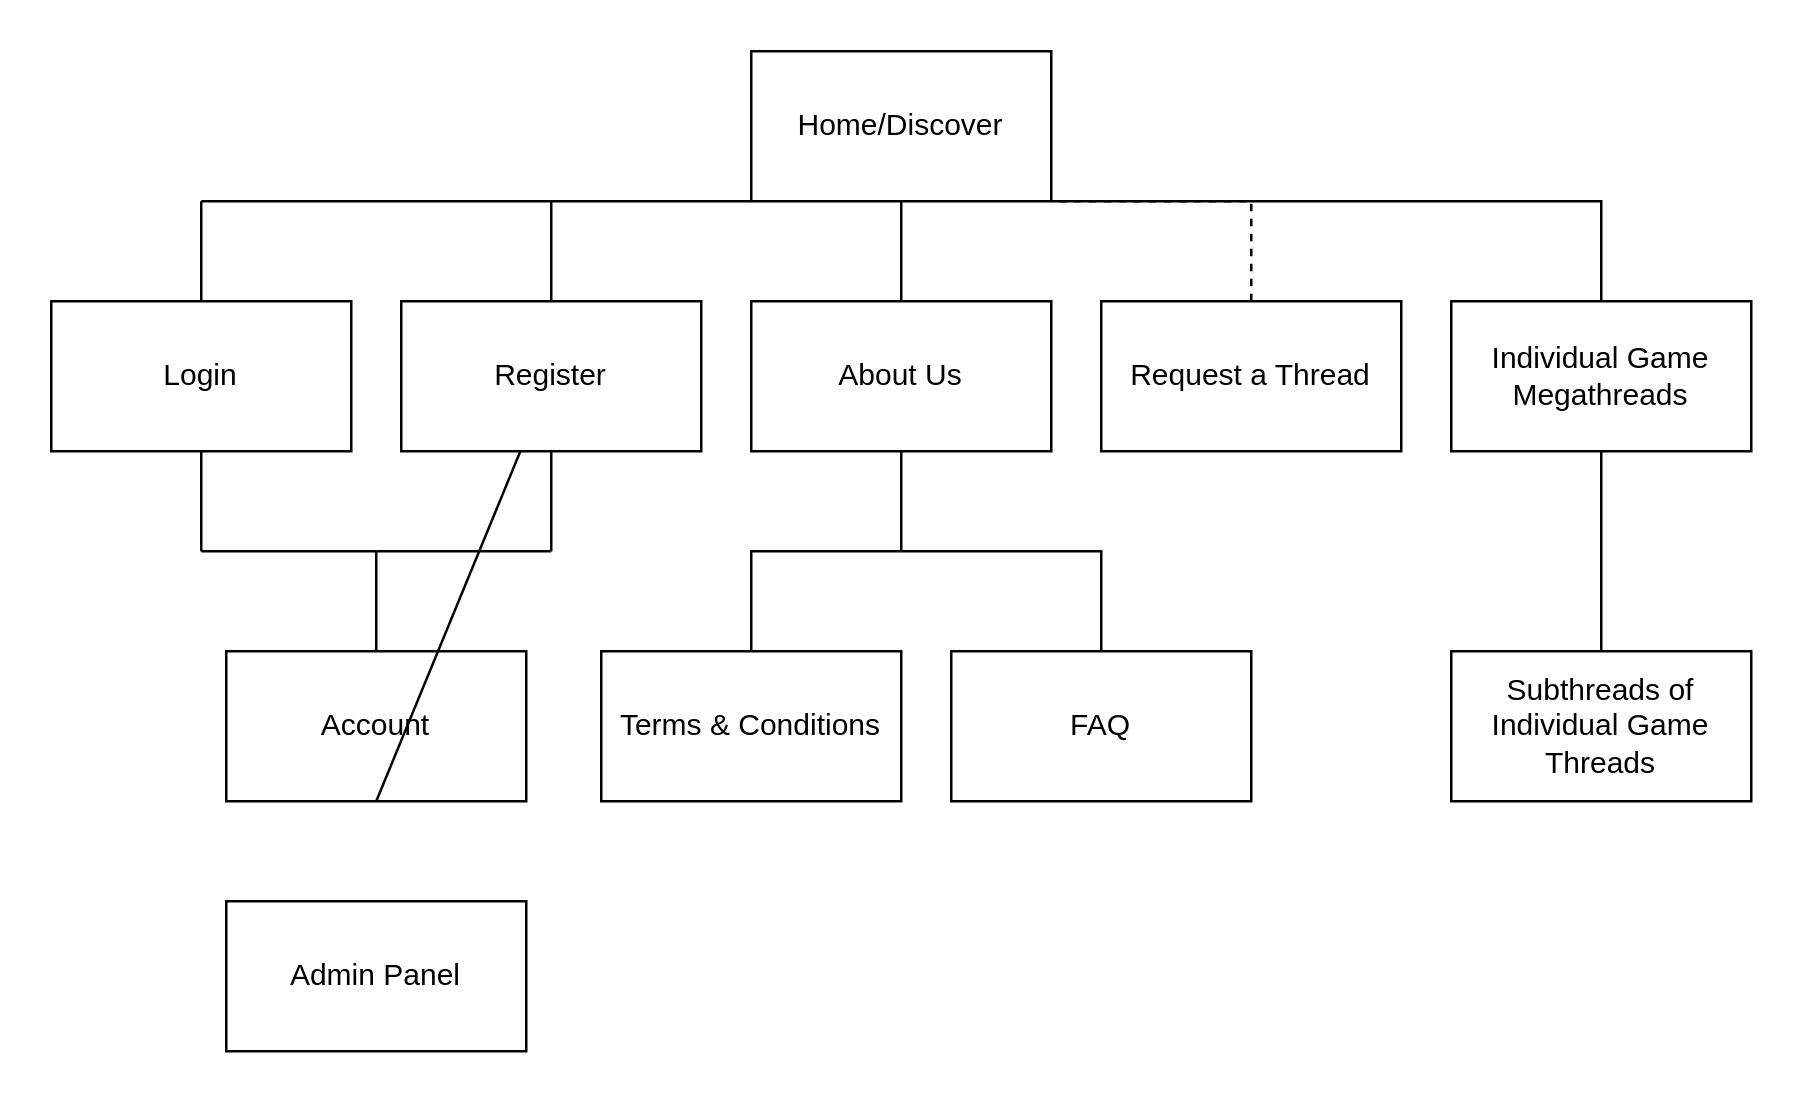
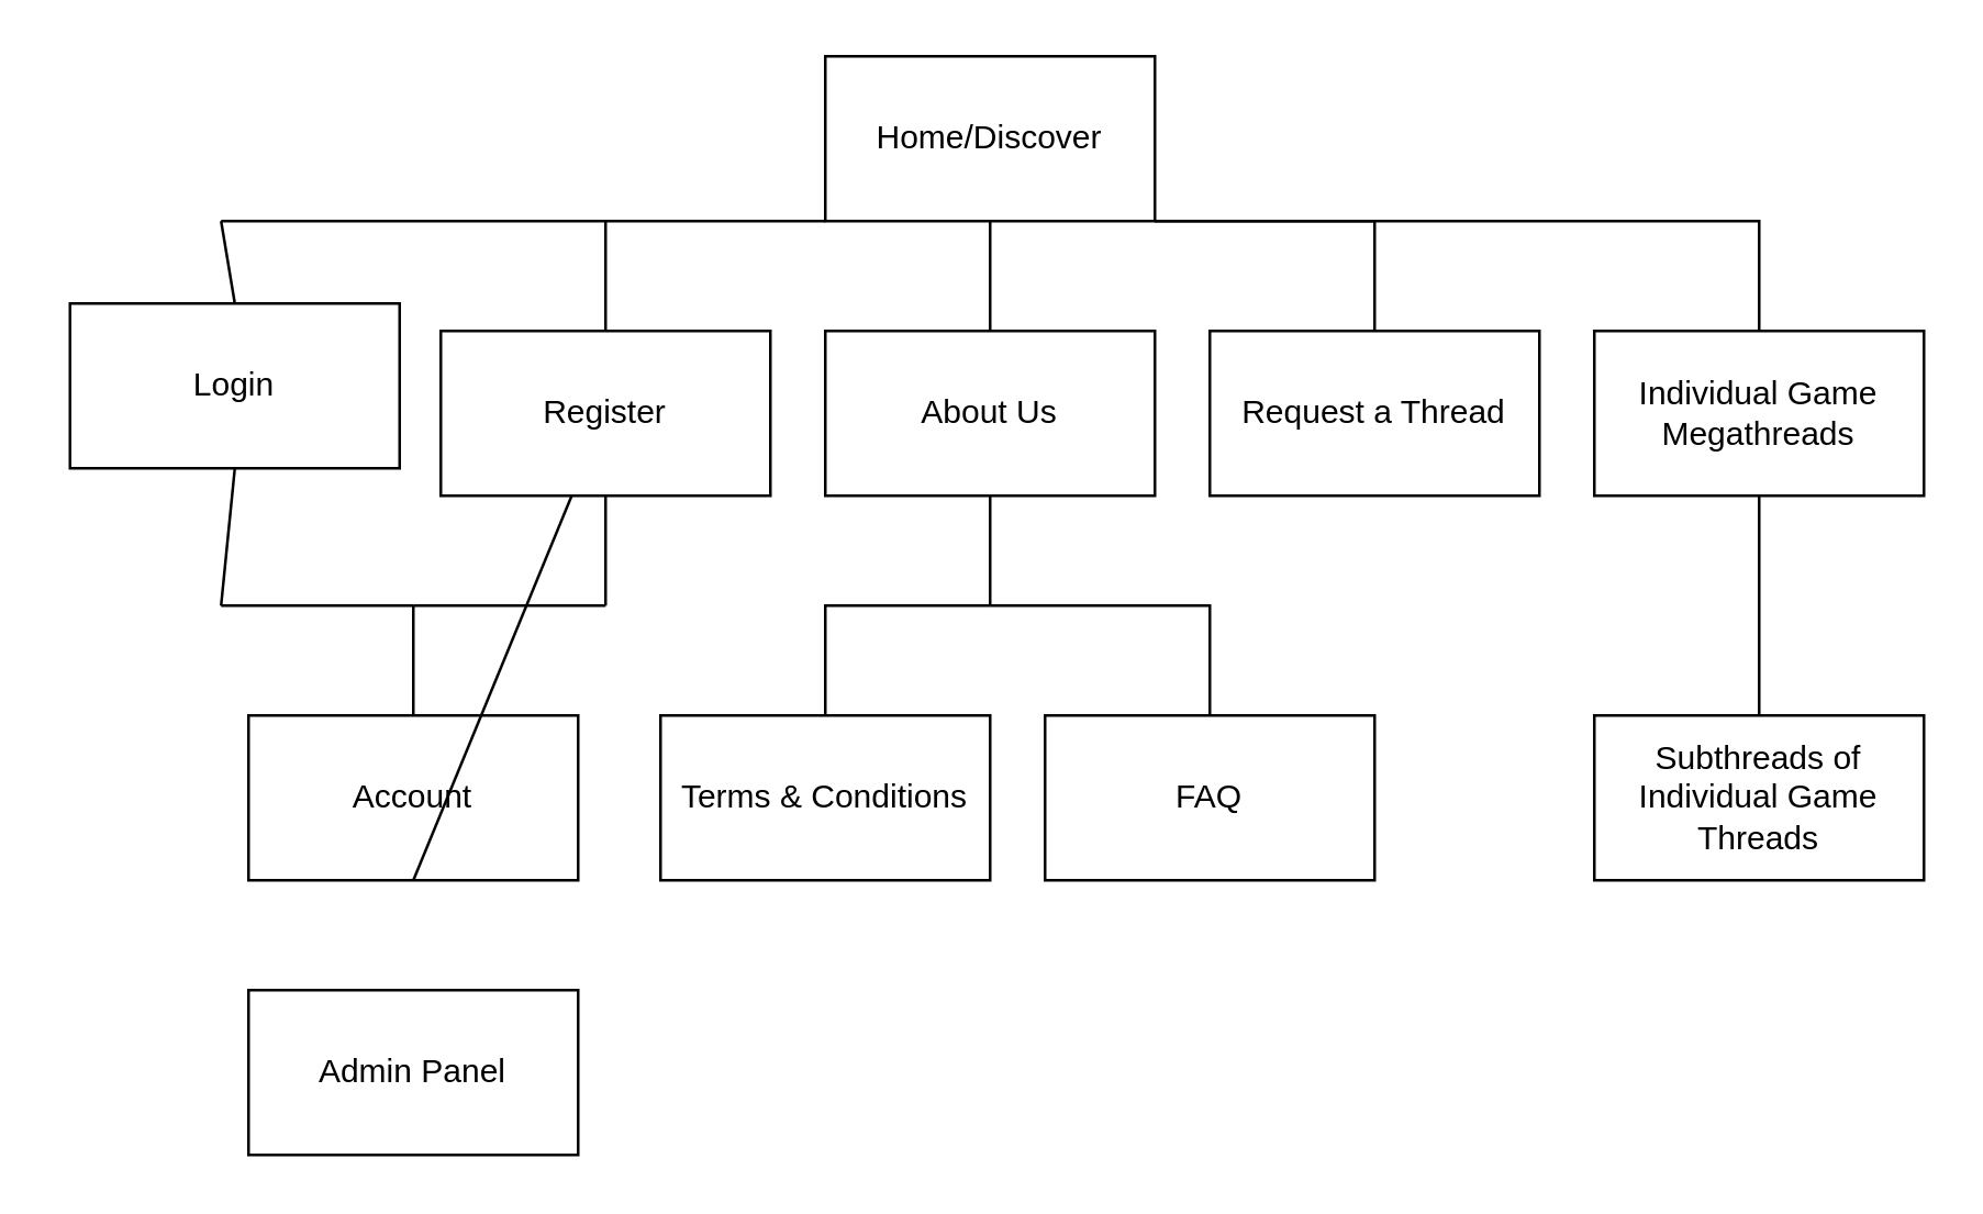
- <mxCell id="27" value="" style="endArrow=none;html=1;rounded=0;entryX=1;entryY=1;entryDx=0;entryDy=0;exitX=0.5;exitY=0;exitDx=0;exitDy=0;dashed=1;" edge="1" parent="1" source="16" target="2"><mxGeometry width="50" height="50" relative="1" as="geometry"><mxPoint x="500" y="230" as="sourcePoint" /><mxPoint x="550" y="180" as="targetPoint" /><Array as="points"><mxPoint x="500" y="80" /></Array></mxGeometry></mxCell>
+ <mxCell id="27" value="" style="endArrow=none;html=1;rounded=0;entryX=1;entryY=1;entryDx=0;entryDy=0;exitX=0.5;exitY=0;exitDx=0;exitDy=0;" edge="1" parent="1" source="16" target="2"><mxGeometry width="50" height="50" relative="1" as="geometry"><mxPoint x="500" y="230" as="sourcePoint" /><mxPoint x="550" y="180" as="targetPoint" /><Array as="points"><mxPoint x="500" y="80" /></Array></mxGeometry></mxCell>
- <mxCell id="5" value="Login" style="rounded=0;whiteSpace=wrap;html=1;" parent="1" vertex="1"><mxGeometry x="20" y="120" width="120" height="60" as="geometry" /></mxCell>
+ <mxCell id="5" value="Login" style="rounded=0;whiteSpace=wrap;html=1;" parent="1" vertex="1"><mxGeometry x="25" y="110" width="120" height="60" as="geometry" /></mxCell>
